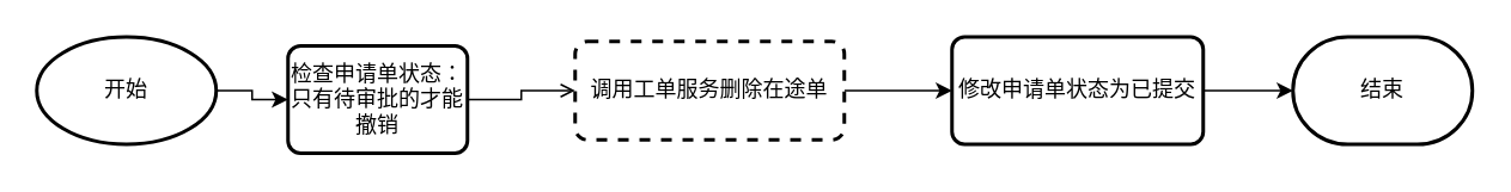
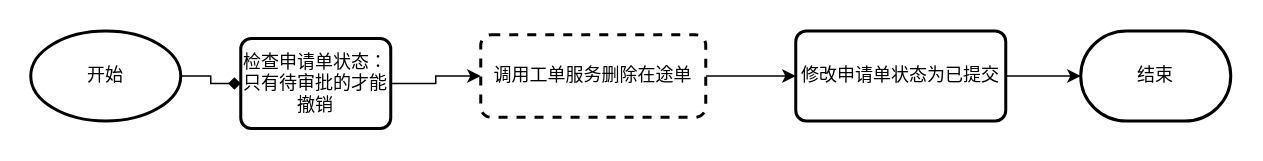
- <mxCell id="4" value="" style="edgeStyle=orthogonalEdgeStyle;rounded=0;orthogonalLoop=1;jettySize=auto;html=1;endArrow=open;" edge="1" parent="1" source="5" target="7"><mxGeometry relative="1" as="geometry" /></mxCell>
+ <mxCell id="4" value="" style="edgeStyle=orthogonalEdgeStyle;rounded=0;orthogonalLoop=1;jettySize=auto;html=1;" edge="1" parent="1" source="5" target="7"><mxGeometry relative="1" as="geometry" /></mxCell>
- <mxCell id="2" value="" style="edgeStyle=orthogonalEdgeStyle;rounded=0;orthogonalLoop=1;jettySize=auto;html=1;" edge="1" parent="1" source="3" target="5"><mxGeometry relative="1" as="geometry" /></mxCell>
+ <mxCell id="2" value="" style="edgeStyle=orthogonalEdgeStyle;rounded=0;orthogonalLoop=1;jettySize=auto;html=1;endArrow=diamond;" edge="1" parent="1" source="3" target="5"><mxGeometry relative="1" as="geometry" /></mxCell>
